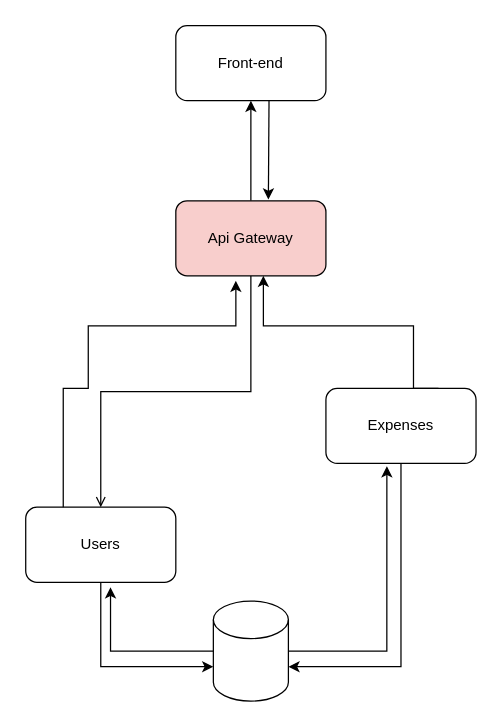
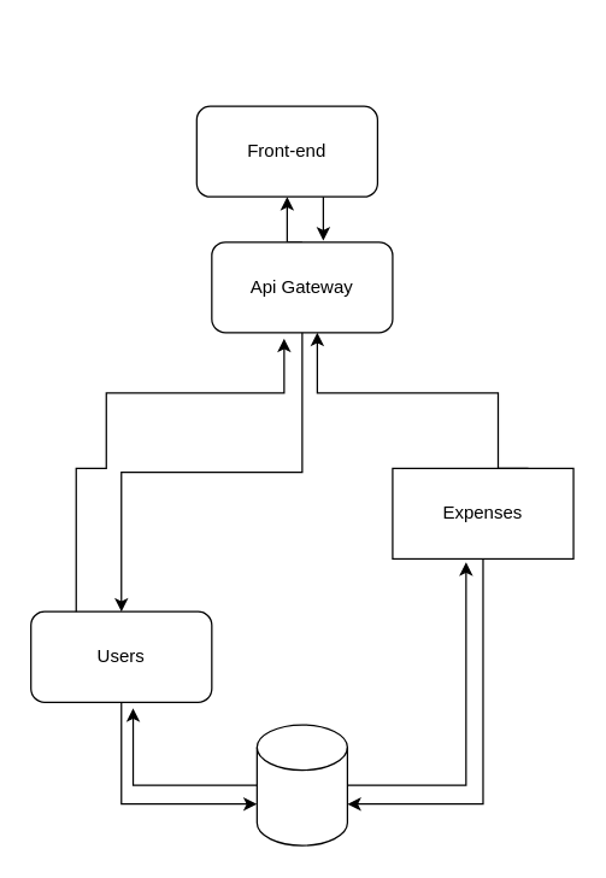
- <mxCell id="10" value="Front-end" style="rounded=1;whiteSpace=wrap;html=1;" vertex="1" parent="1"><mxGeometry x="140" y="20" width="120" height="60" as="geometry" /></mxCell>
+ <mxCell id="10" value="Front-end" style="rounded=1;whiteSpace=wrap;html=1;" vertex="1" parent="1"><mxGeometry x="130" y="70" width="120" height="60" as="geometry" /></mxCell>
- <mxCell id="5" value="Api Gateway" style="rounded=1;whiteSpace=wrap;html=1;fillColor=#f8cecc;" vertex="1" parent="1"><mxGeometry x="140" y="160" width="120" height="60" as="geometry" /></mxCell>
+ <mxCell id="5" value="Api Gateway" style="rounded=1;whiteSpace=wrap;html=1;" vertex="1" parent="1"><mxGeometry x="140" y="160" width="120" height="60" as="geometry" /></mxCell>
- <mxCell id="8" value="Expenses" style="rounded=1;whiteSpace=wrap;html=1;" vertex="1" parent="1"><mxGeometry x="260" y="310" width="120" height="60" as="geometry" /></mxCell>
+ <mxCell id="8" value="Expenses" style="whiteSpace=wrap;html=1;rounded=0;" vertex="1" parent="1"><mxGeometry x="260" y="310" width="120" height="60" as="geometry" /></mxCell>
- <mxCell id="3" style="edgeStyle=orthogonalEdgeStyle;rounded=0;orthogonalLoop=1;jettySize=auto;html=1;exitX=0.5;exitY=1;exitDx=0;exitDy=0;endArrow=open;" edge="1" parent="1" source="5" target="6"><mxGeometry relative="1" as="geometry" /></mxCell>
+ <mxCell id="3" style="edgeStyle=orthogonalEdgeStyle;rounded=0;orthogonalLoop=1;jettySize=auto;html=1;exitX=0.5;exitY=1;exitDx=0;exitDy=0;" edge="1" parent="1" source="5" target="6"><mxGeometry relative="1" as="geometry" /></mxCell>
